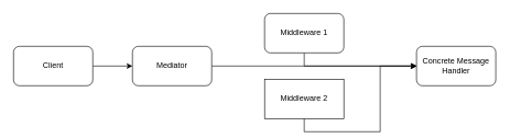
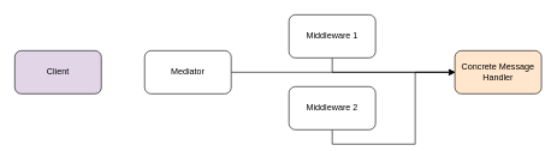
- <mxCell id="3" value="Client" style="rounded=1;whiteSpace=wrap;html=1;" vertex="1" parent="1"><mxGeometry x="20" y="70" width="120" height="60" as="geometry" /></mxCell>
+ <mxCell id="3" value="Client" style="rounded=1;whiteSpace=wrap;html=1;fillColor=#e1d5e7;" vertex="1" parent="1"><mxGeometry x="20" y="70" width="120" height="60" as="geometry" /></mxCell>
- <mxCell id="2" style="edgeStyle=orthogonalEdgeStyle;rounded=0;orthogonalLoop=1;jettySize=auto;html=1;exitX=1;exitY=0.5;exitDx=0;exitDy=0;entryX=0;entryY=0.5;entryDx=0;entryDy=0;" edge="1" parent="1" source="3" target="5"><mxGeometry relative="1" as="geometry" /></mxCell>
- <mxCell id="10" value="Concrete Message&lt;br&gt;Handler" style="rounded=1;whiteSpace=wrap;html=1;" vertex="1" parent="1"><mxGeometry x="630" y="70" width="120" height="60" as="geometry" /></mxCell>
+ <mxCell id="10" value="Concrete Message&lt;br&gt;Handler" style="rounded=1;whiteSpace=wrap;html=1;fillColor=#ffe6cc;" vertex="1" parent="1"><mxGeometry x="630" y="70" width="120" height="60" as="geometry" /></mxCell>
- <mxCell id="9" value="Middleware 2" style="whiteSpace=wrap;html=1;rounded=0;" vertex="1" parent="1"><mxGeometry x="400" y="120" width="120" height="60" as="geometry" /></mxCell>
+ <mxCell id="9" value="Middleware 2" style="rounded=1;whiteSpace=wrap;html=1;" vertex="1" parent="1"><mxGeometry x="400" y="120" width="120" height="60" as="geometry" /></mxCell>
